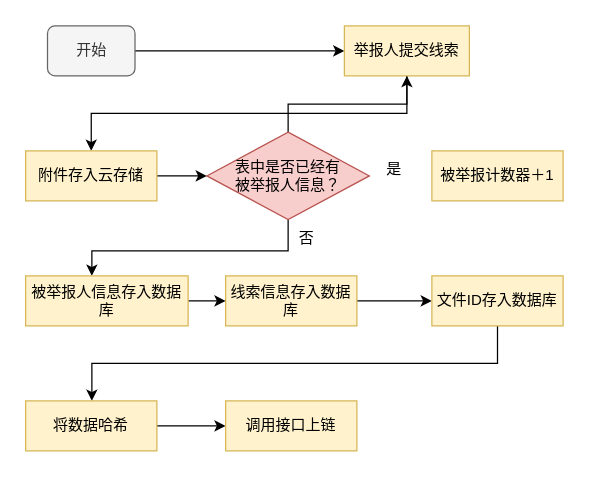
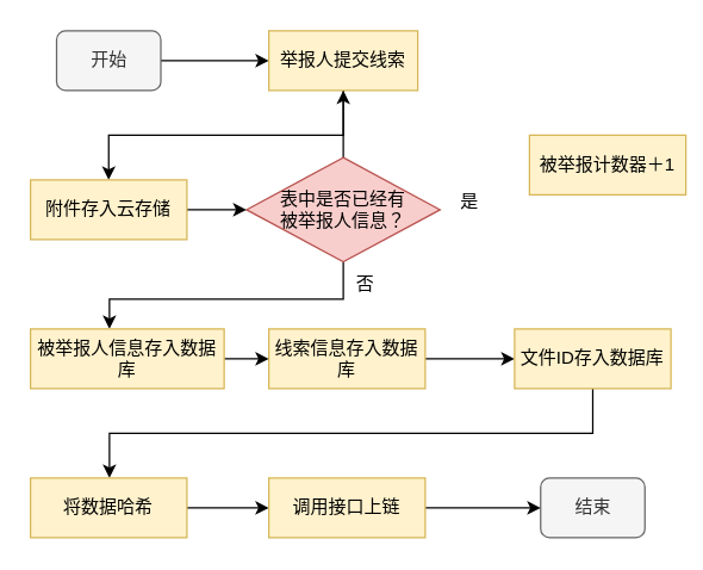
- <mxCell id="6" value="举报人提交线索" style="rounded=0;whiteSpace=wrap;html=1;fillColor=#fff2cc;strokeColor=#d6b656;" vertex="1" parent="1"><mxGeometry x="275" y="20" width="100" height="40" as="geometry" /></mxCell>
+ <mxCell id="6" value="举报人提交线索" style="rounded=0;whiteSpace=wrap;html=1;fillColor=#fff2cc;strokeColor=#d6b656;" vertex="1" parent="1"><mxGeometry x="180" y="20" width="100" height="40" as="geometry" /></mxCell>
- <mxCell id="10" value="被举报计数器＋1" style="rounded=0;whiteSpace=wrap;html=1;fillColor=#fff2cc;strokeColor=#d6b656;" vertex="1" parent="1"><mxGeometry x="345" y="120" width="105" height="40" as="geometry" /></mxCell>
+ <mxCell id="10" value="被举报计数器＋1" style="rounded=0;whiteSpace=wrap;html=1;fillColor=#fff2cc;strokeColor=#d6b656;" vertex="1" parent="1"><mxGeometry x="355" y="90" width="105" height="40" as="geometry" /></mxCell>
+ <mxCell id="23" value="" style="edgeStyle=orthogonalEdgeStyle;rounded=0;orthogonalLoop=1;jettySize=auto;html=1;" edge="1" parent="1" source="24" target="4"><mxGeometry relative="1" as="geometry" /></mxCell>
+ <mxCell id="4" value="结束" style="rounded=1;whiteSpace=wrap;html=1;fillColor=#f5f5f5;fontColor=#333333;strokeColor=#666666;" vertex="1" parent="1"><mxGeometry x="362.5" y="320" width="70" height="40" as="geometry" /></mxCell>
